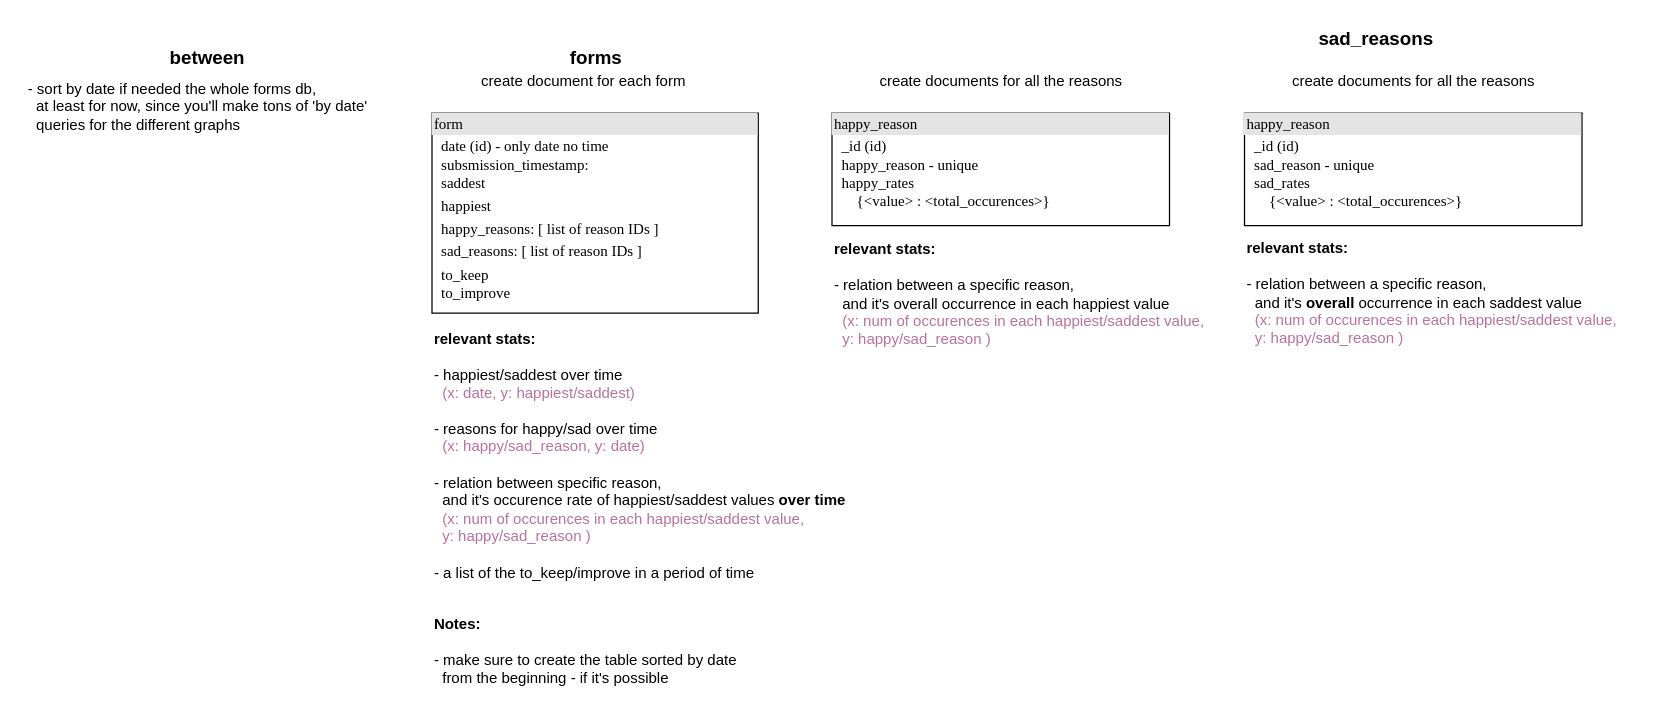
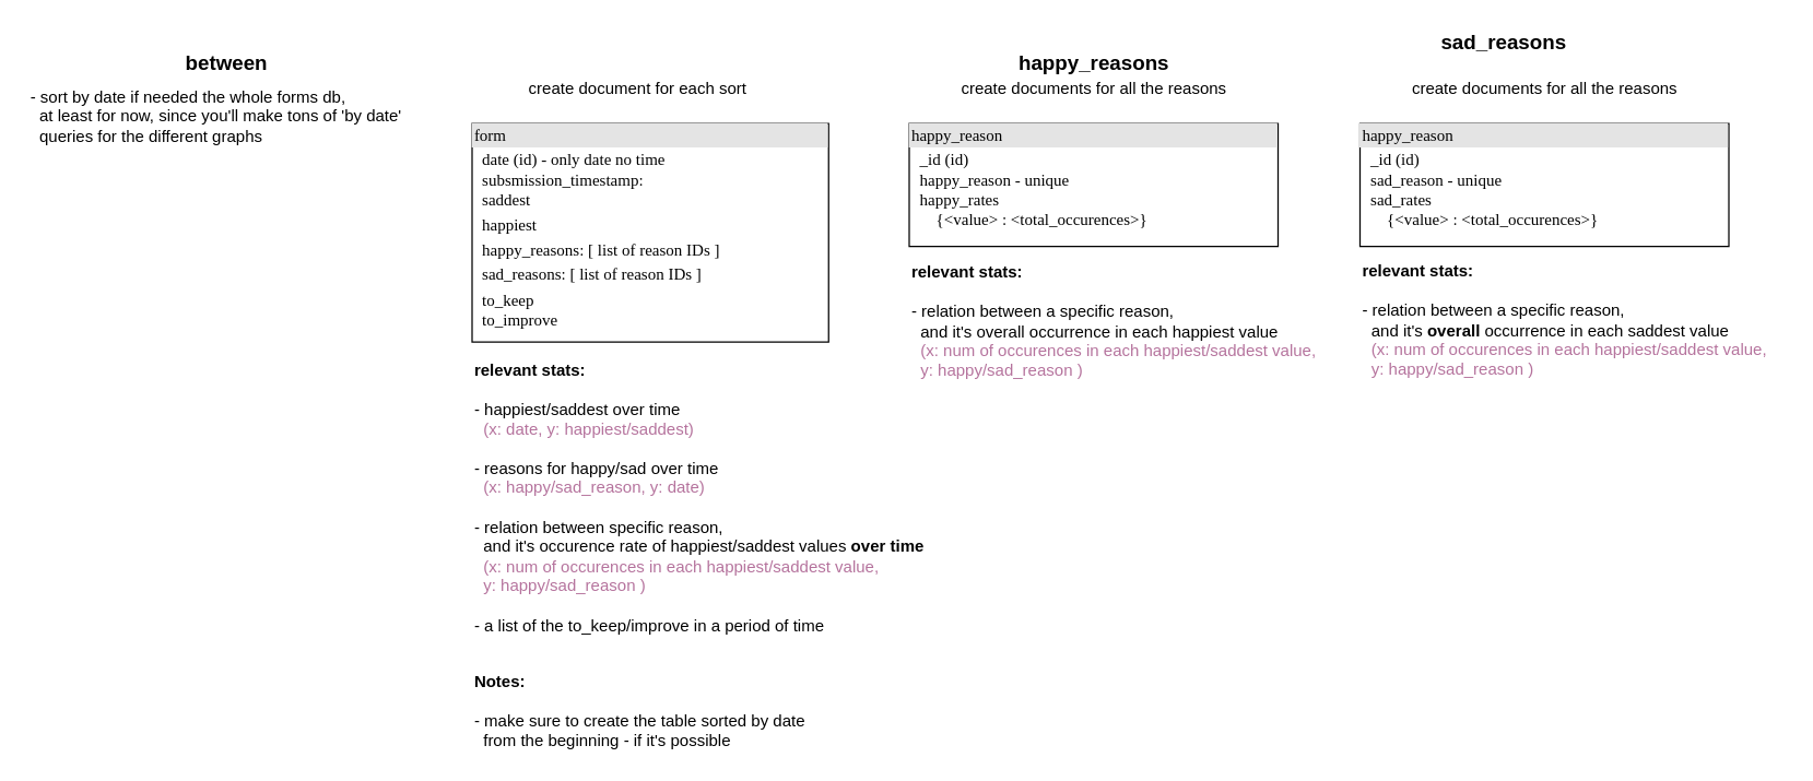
- <mxCell id="4" value="&lt;b&gt;&lt;font style=&quot;font-size: 15px&quot;&gt;forms&lt;/font&gt;&lt;/b&gt;" style="text;html=1;align=center;verticalAlign=middle;resizable=0;points=[];autosize=1;" vertex="1" parent="1"><mxGeometry x="446" y="35" width="60" height="20" as="geometry" /></mxCell>
+ <mxCell id="6" value="&lt;b&gt;&lt;font style=&quot;font-size: 15px&quot;&gt;happy_reasons&lt;/font&gt;&lt;/b&gt;" style="text;html=1;align=center;verticalAlign=middle;resizable=0;points=[];autosize=1;" vertex="1" parent="1"><mxGeometry x="735" y="35" width="130" height="20" as="geometry" /></mxCell>
- <mxCell id="5" value="create document for each form" style="text;html=1;align=center;verticalAlign=middle;resizable=0;points=[];autosize=1;" vertex="1" parent="1"><mxGeometry x="376" y="55" width="180" height="20" as="geometry" /></mxCell>
+ <mxCell id="5" value="create document for each sort" style="text;html=1;align=center;verticalAlign=middle;resizable=0;points=[];autosize=1;" vertex="1" parent="1"><mxGeometry x="376" y="55" width="180" height="20" as="geometry" /></mxCell>
